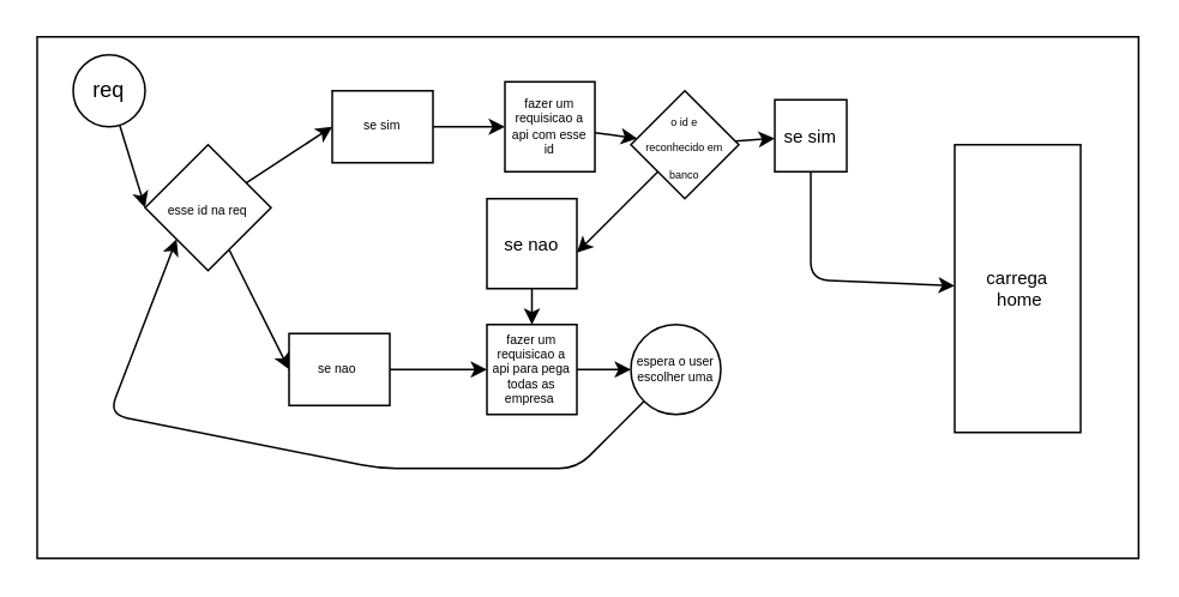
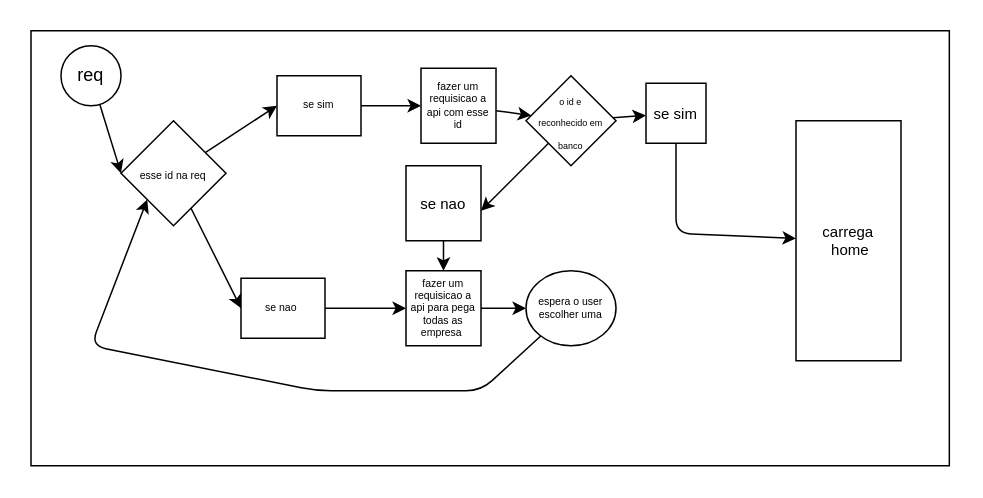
- <mxCell id="17" value="espera o user escolher uma" style="ellipse;whiteSpace=wrap;html=1;fontSize=7;" parent="1" vertex="1"><mxGeometry x="350" y="180" width="50" height="50" as="geometry" /></mxCell>
+ <mxCell id="17" value="espera o user escolher uma" style="ellipse;whiteSpace=wrap;html=1;fontSize=7;" parent="1" vertex="1"><mxGeometry x="350" y="180" width="60" height="50" as="geometry" /></mxCell>
